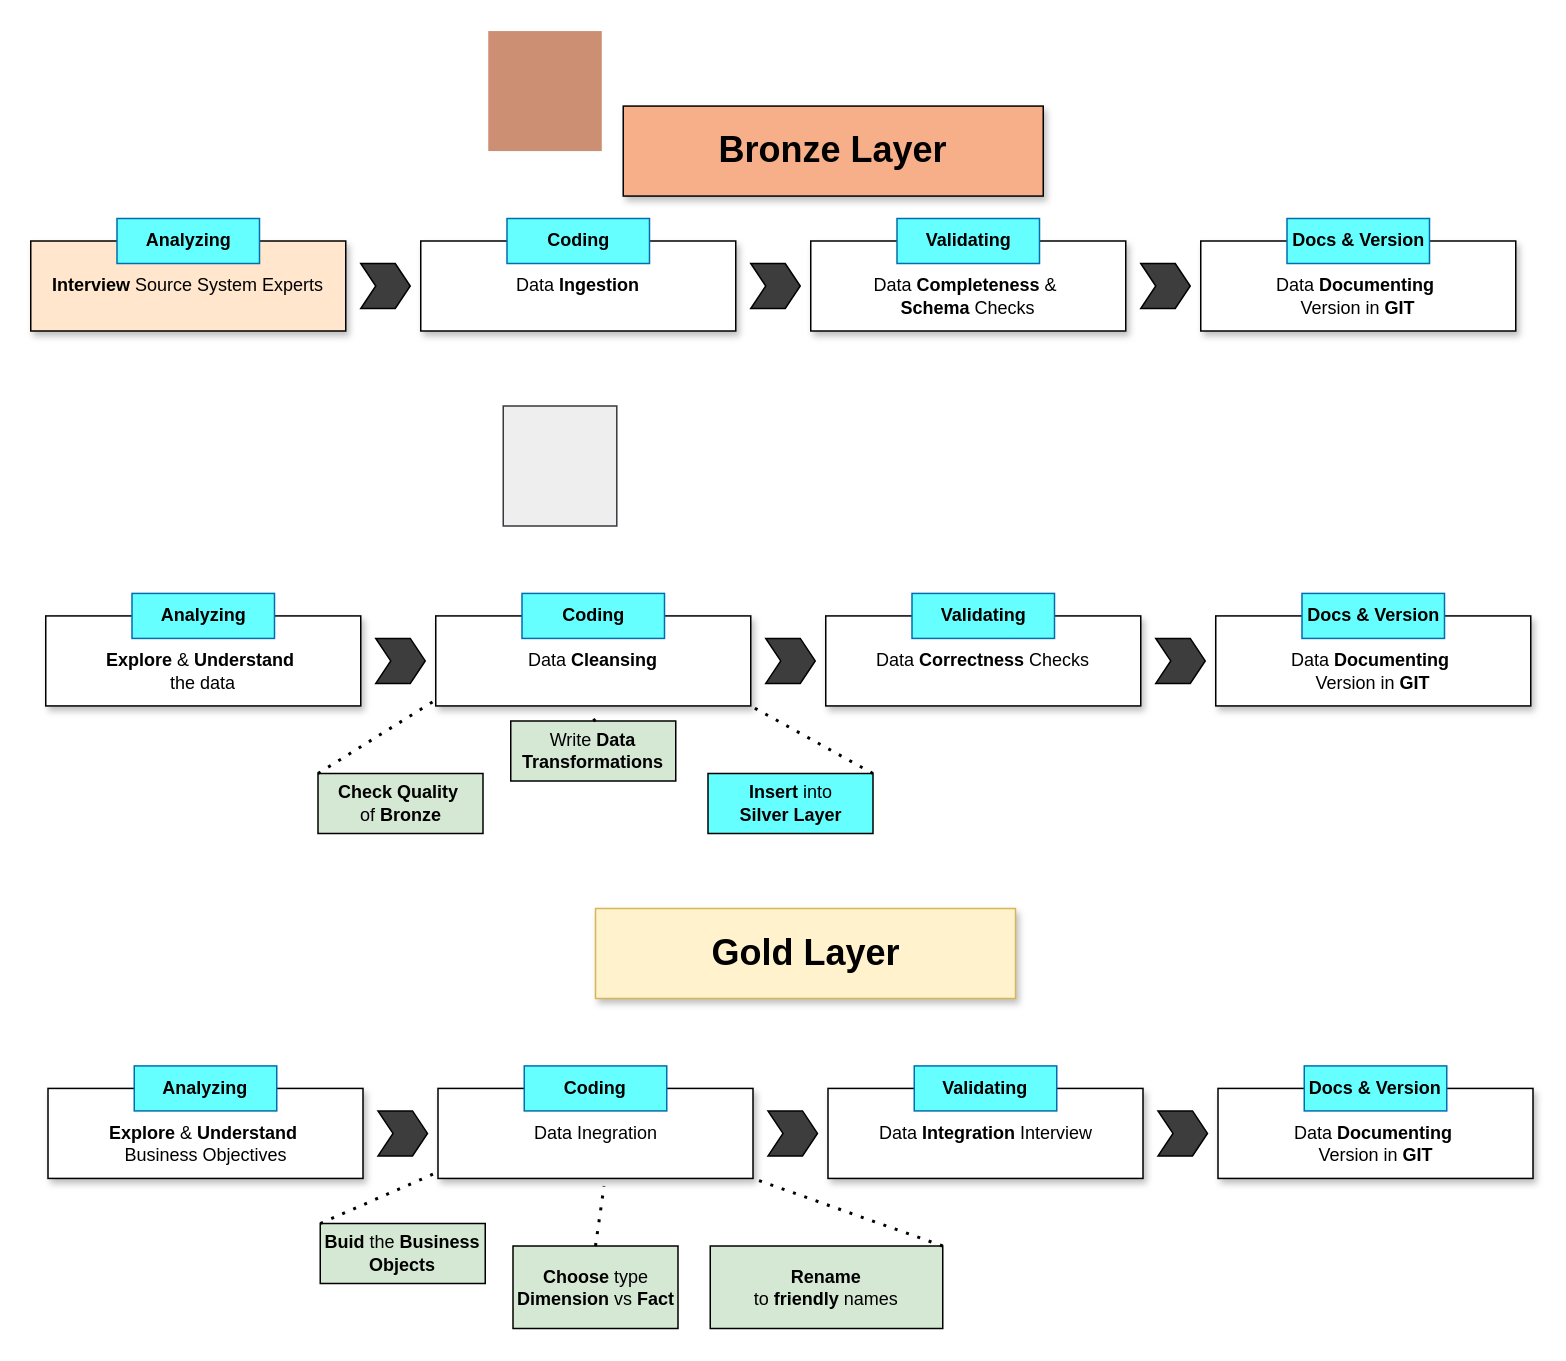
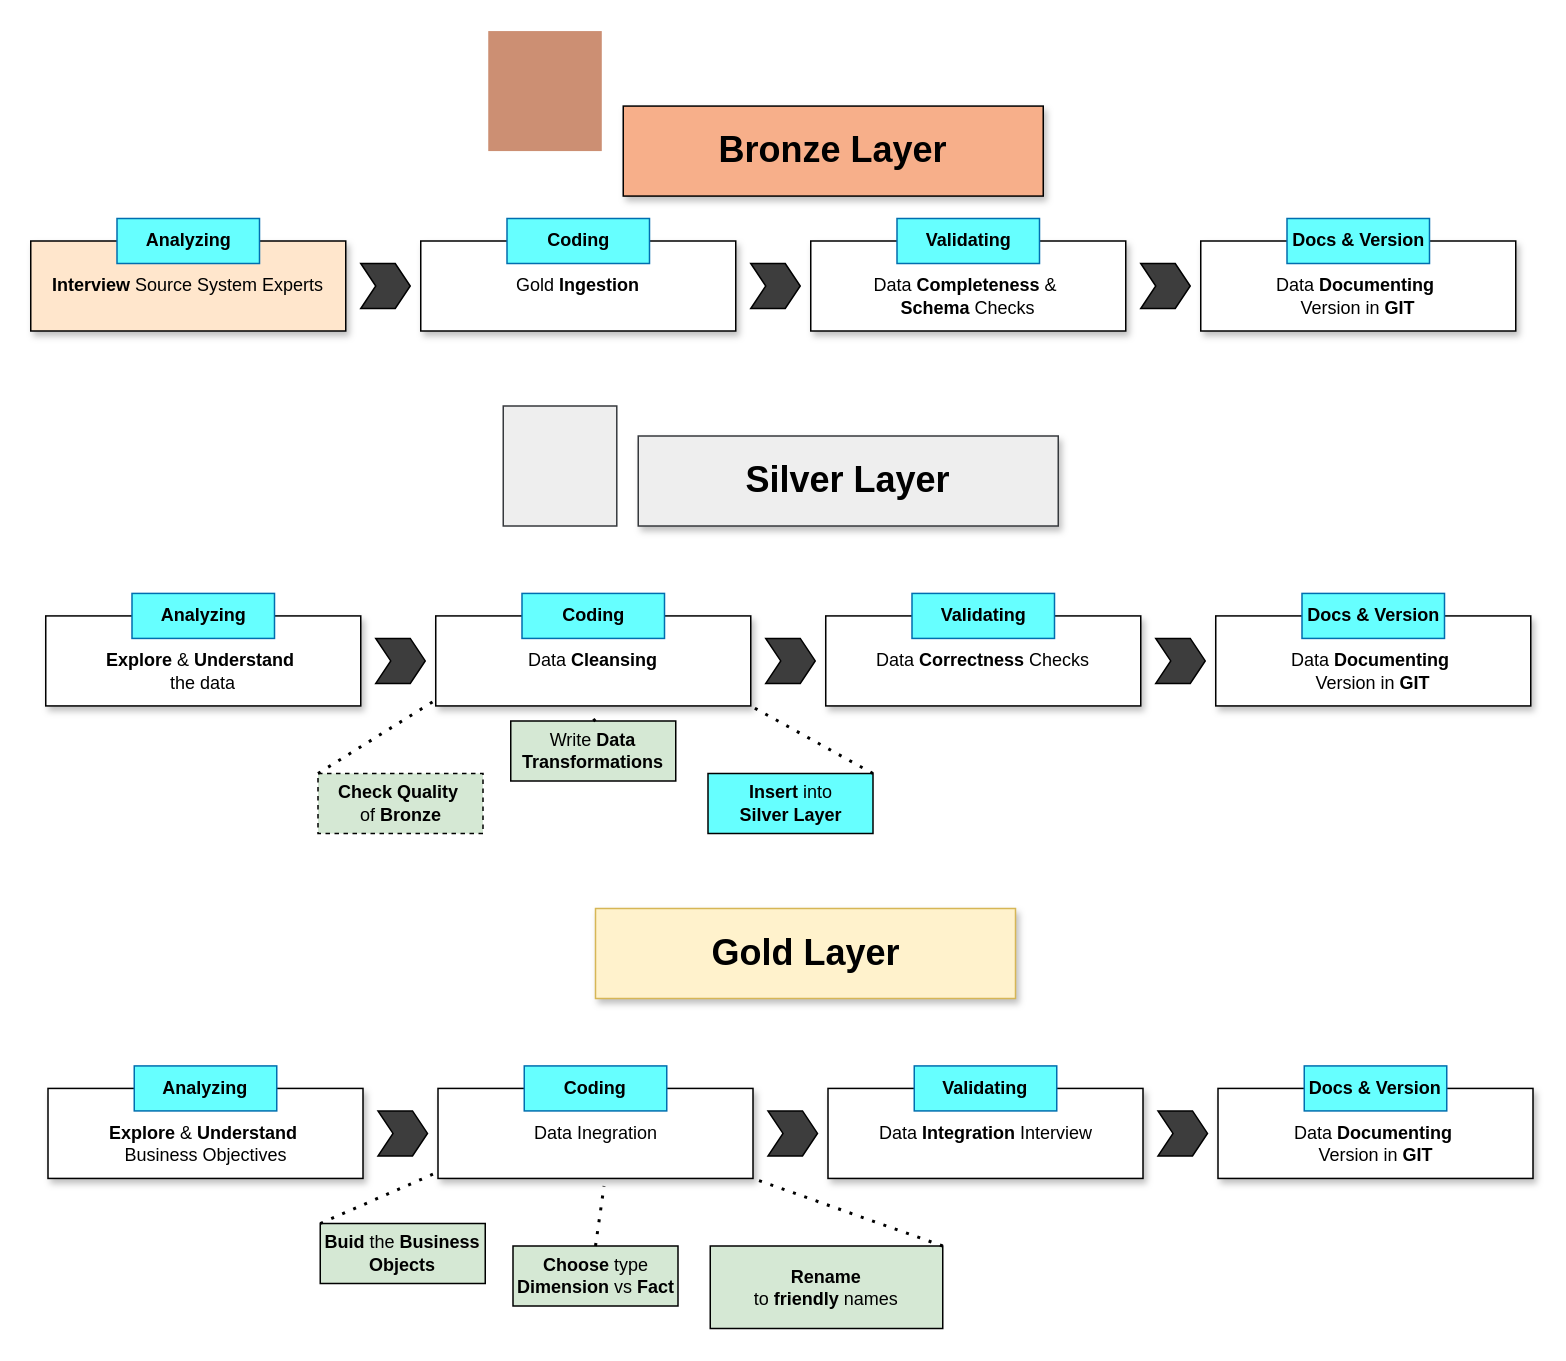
- <mxCell id="6" value="Data &lt;b&gt;Ingestion&lt;/b&gt;" style="rounded=0;whiteSpace=wrap;html=1;shadow=1;" parent="1" vertex="1"><mxGeometry x="280" y="160" width="210" height="60" as="geometry" /></mxCell>
+ <mxCell id="6" value="Gold &lt;b&gt;Ingestion&lt;/b&gt;" style="rounded=0;whiteSpace=wrap;html=1;shadow=1;" parent="1" vertex="1"><mxGeometry x="280" y="160" width="210" height="60" as="geometry" /></mxCell>
+ <mxCell id="16" value="&lt;font style=&quot;font-size: 24px;&quot;&gt;&lt;b&gt;Silver Layer&lt;/b&gt;&lt;/font&gt;" style="rounded=0;whiteSpace=wrap;html=1;fillColor=#eeeeee;strokeColor=#36393d;shadow=1;" parent="1" vertex="1"><mxGeometry x="425" y="290" width="280" height="60" as="geometry" /></mxCell>
- <mxCell id="28" value="&lt;b&gt;Check Quality&amp;nbsp;&lt;/b&gt;&lt;div&gt;of &lt;b&gt;Bronze&lt;/b&gt;&lt;/div&gt;" style="rounded=0;whiteSpace=wrap;html=1;fillColor=#d5e8d4;strokeColor=#000000;" parent="1" vertex="1"><mxGeometry x="211.5" y="515" width="110" height="40" as="geometry" /></mxCell>
+ <mxCell id="28" value="&lt;b&gt;Check Quality&amp;nbsp;&lt;/b&gt;&lt;div&gt;of &lt;b&gt;Bronze&lt;/b&gt;&lt;/div&gt;" style="rounded=0;whiteSpace=wrap;html=1;fillColor=#d5e8d4;strokeColor=#000000;dashed=1;" parent="1" vertex="1"><mxGeometry x="211.5" y="515" width="110" height="40" as="geometry" /></mxCell>
- <mxCell id="47" value="&lt;b&gt;Choose &lt;/b&gt;type &lt;b&gt;Dimension &lt;/b&gt;vs &lt;b&gt;Fact&lt;/b&gt;" style="rounded=0;whiteSpace=wrap;html=1;fillColor=#d5e8d4;strokeColor=#000000;" vertex="1" parent="1"><mxGeometry x="341.5" y="830" width="110" height="55" as="geometry" /></mxCell>
+ <mxCell id="47" value="&lt;b&gt;Choose &lt;/b&gt;type &lt;b&gt;Dimension &lt;/b&gt;vs &lt;b&gt;Fact&lt;/b&gt;" style="rounded=0;whiteSpace=wrap;html=1;fillColor=#d5e8d4;strokeColor=#000000;" vertex="1" parent="1"><mxGeometry x="341.5" y="830" width="110" height="40" as="geometry" /></mxCell>
